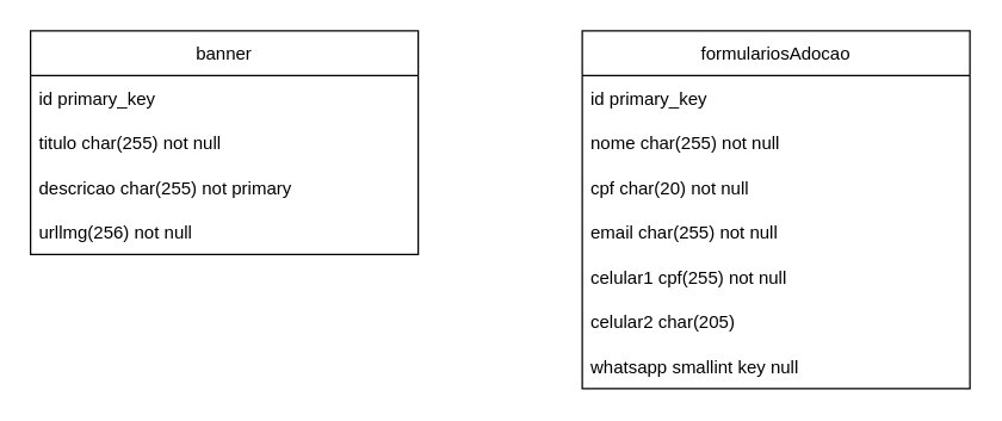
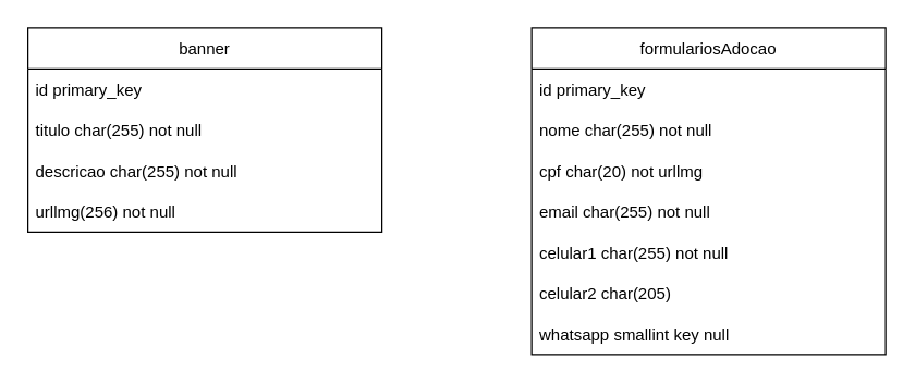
- <mxCell id="5" value="descricao char(255) not primary" style="text;strokeColor=none;fillColor=none;align=left;verticalAlign=middle;spacingLeft=4;spacingRight=4;overflow=hidden;points=[[0,0.5],[1,0.5]];portConstraint=eastwest;rotatable=0;" vertex="1" parent="2"><mxGeometry y="90" width="260" height="30" as="geometry" /></mxCell>
+ <mxCell id="5" value="descricao char(255) not null" style="text;strokeColor=none;fillColor=none;align=left;verticalAlign=middle;spacingLeft=4;spacingRight=4;overflow=hidden;points=[[0,0.5],[1,0.5]];portConstraint=eastwest;rotatable=0;" vertex="1" parent="2"><mxGeometry y="90" width="260" height="30" as="geometry" /></mxCell>
- <mxCell id="10" value="cpf char(20) not null" style="text;strokeColor=none;fillColor=none;align=left;verticalAlign=middle;spacingLeft=4;spacingRight=4;overflow=hidden;points=[[0,0.5],[1,0.5]];portConstraint=eastwest;rotatable=0;" vertex="1" parent="7"><mxGeometry y="90" width="260" height="30" as="geometry" /></mxCell>
+ <mxCell id="10" value="cpf char(20) not urllmg" style="text;strokeColor=none;fillColor=none;align=left;verticalAlign=middle;spacingLeft=4;spacingRight=4;overflow=hidden;points=[[0,0.5],[1,0.5]];portConstraint=eastwest;rotatable=0;" vertex="1" parent="7"><mxGeometry y="90" width="260" height="30" as="geometry" /></mxCell>
- <mxCell id="12" value="celular1 cpf(255) not null" style="text;strokeColor=none;fillColor=none;align=left;verticalAlign=middle;spacingLeft=4;spacingRight=4;overflow=hidden;points=[[0,0.5],[1,0.5]];portConstraint=eastwest;rotatable=0;" vertex="1" parent="7"><mxGeometry y="150" width="260" height="30" as="geometry" /></mxCell>
+ <mxCell id="12" value="celular1 char(255) not null" style="text;strokeColor=none;fillColor=none;align=left;verticalAlign=middle;spacingLeft=4;spacingRight=4;overflow=hidden;points=[[0,0.5],[1,0.5]];portConstraint=eastwest;rotatable=0;" vertex="1" parent="7"><mxGeometry y="150" width="260" height="30" as="geometry" /></mxCell>
